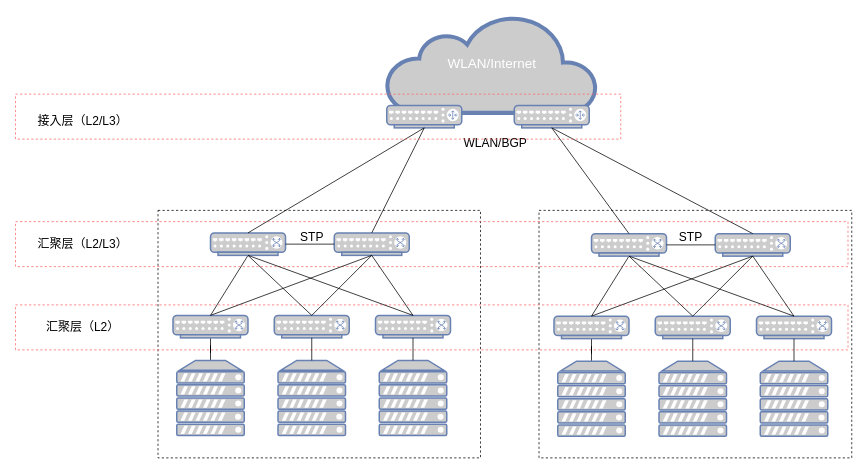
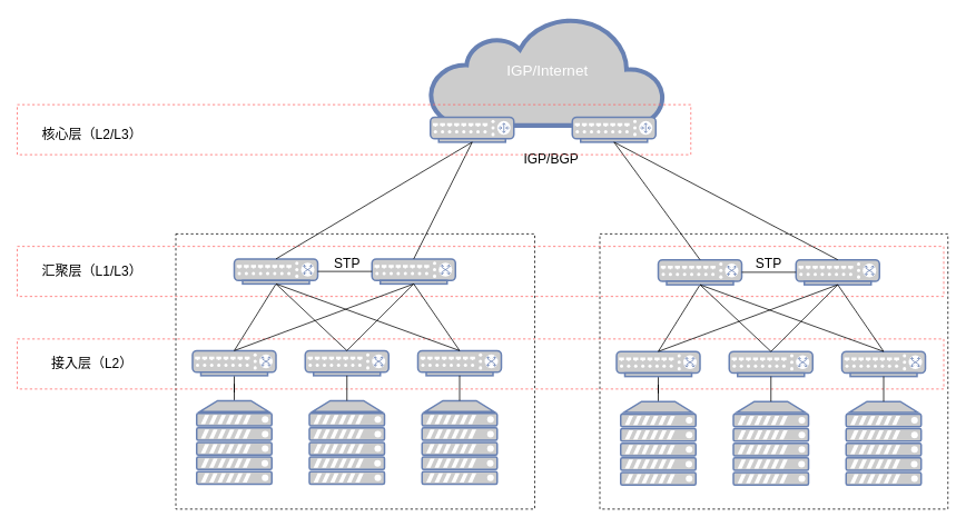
- <mxCell id="10" value="&lt;font style=&quot;font-size: 18px&quot;&gt;WLAN/Internet&lt;/font&gt;" style="html=1;outlineConnect=0;fillColor=#CCCCCC;strokeColor=#6881B3;gradientColor=none;gradientDirection=north;strokeWidth=2;shape=mxgraph.networks.cloud;fontColor=#ffffff;" vertex="1" parent="1"><mxGeometry x="515" y="20" width="280" height="130" as="geometry" /></mxCell>
+ <mxCell id="10" value="&lt;font style=&quot;font-size: 18px&quot;&gt;IGP/Internet&lt;/font&gt;" style="html=1;outlineConnect=0;fillColor=#CCCCCC;strokeColor=#6881B3;gradientColor=none;gradientDirection=north;strokeWidth=2;shape=mxgraph.networks.cloud;fontColor=#ffffff;" vertex="1" parent="1"><mxGeometry x="515" y="20" width="280" height="130" as="geometry" /></mxCell>
- <mxCell id="49" value="&lt;font style=&quot;font-size: 16px&quot;&gt;接入层（L2/L3）&lt;/font&gt;" style="text;html=1;strokeColor=none;fillColor=none;align=center;verticalAlign=middle;whiteSpace=wrap;rounded=0;dashed=1;" vertex="1" parent="1"><mxGeometry x="20" y="150" width="180" height="20" as="geometry" /></mxCell>
+ <mxCell id="49" value="&lt;font style=&quot;font-size: 16px&quot;&gt;核心层（L2/L3）&lt;/font&gt;" style="text;html=1;strokeColor=none;fillColor=none;align=center;verticalAlign=middle;whiteSpace=wrap;rounded=0;dashed=1;" vertex="1" parent="1"><mxGeometry x="20" y="150" width="180" height="20" as="geometry" /></mxCell>
- <mxCell id="50" value="&lt;span style=&quot;font-size: 16px&quot;&gt;WLAN/BGP&lt;/span&gt;" style="text;html=1;strokeColor=none;fillColor=none;align=center;verticalAlign=middle;whiteSpace=wrap;rounded=0;dashed=1;" vertex="1" parent="1"><mxGeometry x="570" y="180" width="180" height="20" as="geometry" /></mxCell>
+ <mxCell id="50" value="&lt;span style=&quot;font-size: 16px&quot;&gt;IGP/BGP&lt;/span&gt;" style="text;html=1;strokeColor=none;fillColor=none;align=center;verticalAlign=middle;whiteSpace=wrap;rounded=0;dashed=1;" vertex="1" parent="1"><mxGeometry x="570" y="180" width="180" height="20" as="geometry" /></mxCell>
- <mxCell id="48" value="&lt;font style=&quot;font-size: 16px&quot;&gt;汇聚层（L2/L3）&lt;/font&gt;" style="text;html=1;strokeColor=none;fillColor=none;align=center;verticalAlign=middle;whiteSpace=wrap;rounded=0;dashed=1;" vertex="1" parent="1"><mxGeometry x="20" y="315" width="180" height="20" as="geometry" /></mxCell>
+ <mxCell id="48" value="&lt;font style=&quot;font-size: 16px&quot;&gt;汇聚层（L1/L3）&lt;/font&gt;" style="text;html=1;strokeColor=none;fillColor=none;align=center;verticalAlign=middle;whiteSpace=wrap;rounded=0;dashed=1;" vertex="1" parent="1"><mxGeometry x="20" y="315" width="180" height="20" as="geometry" /></mxCell>
- <mxCell id="47" value="&lt;font style=&quot;font-size: 16px&quot;&gt;汇聚层（L2）&lt;/font&gt;" style="text;html=1;strokeColor=none;fillColor=none;align=center;verticalAlign=middle;whiteSpace=wrap;rounded=0;dashed=1;" vertex="1" parent="1"><mxGeometry x="20" y="425" width="180" height="20" as="geometry" /></mxCell>
+ <mxCell id="47" value="&lt;font style=&quot;font-size: 16px&quot;&gt;接入层（L2）&lt;/font&gt;" style="text;html=1;strokeColor=none;fillColor=none;align=center;verticalAlign=middle;whiteSpace=wrap;rounded=0;dashed=1;" vertex="1" parent="1"><mxGeometry x="20" y="425" width="180" height="20" as="geometry" /></mxCell>
